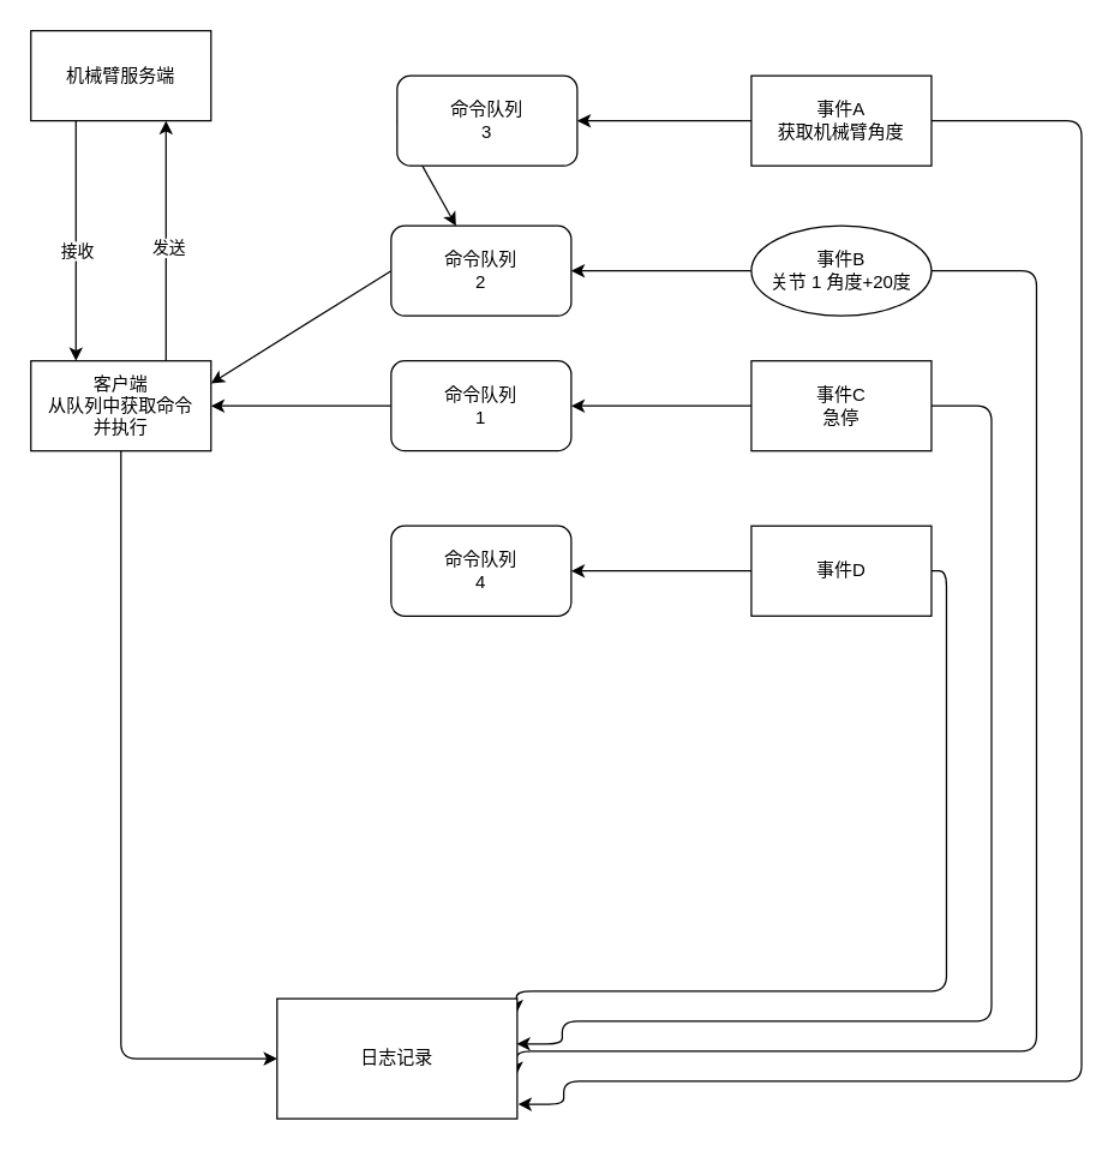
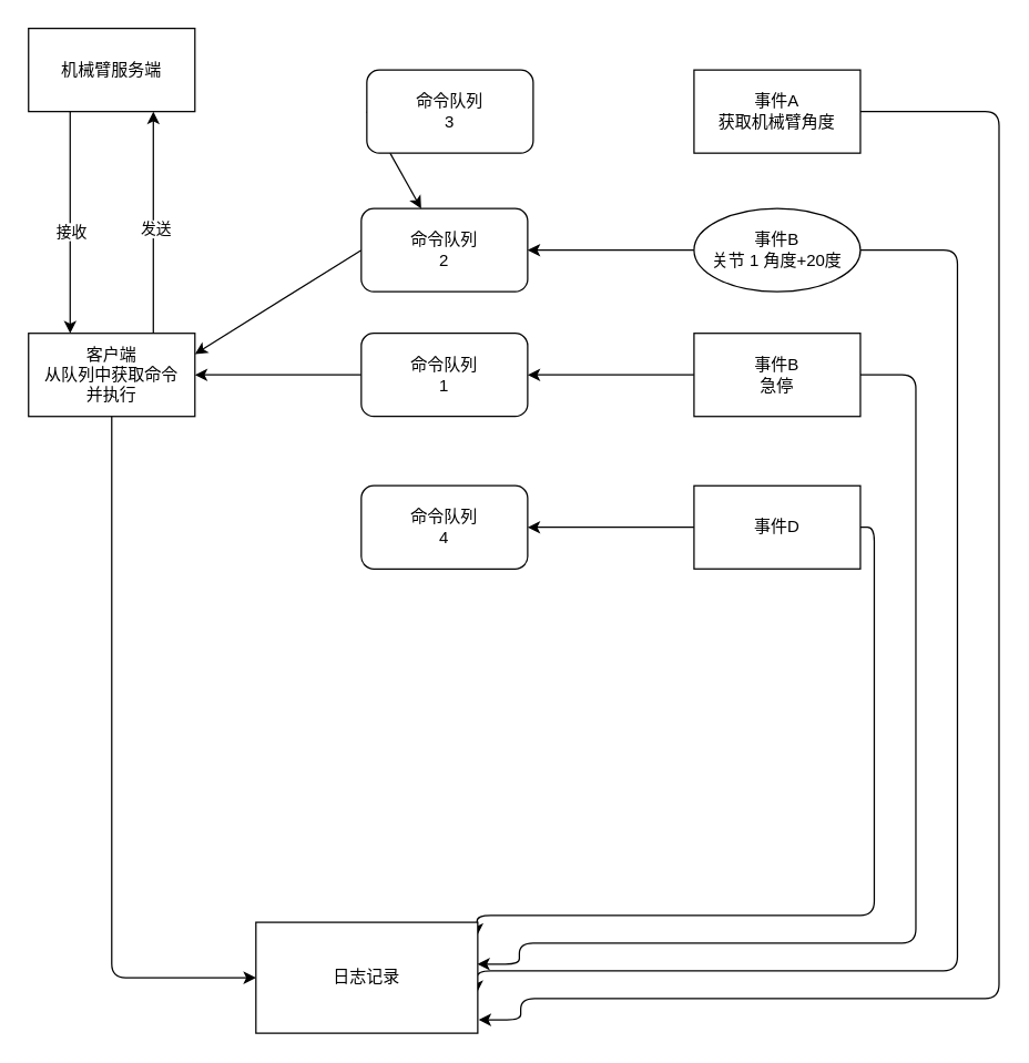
- <mxCell id="10" style="edgeStyle=none;html=1;exitX=0;exitY=0.5;exitDx=0;exitDy=0;entryX=1;entryY=0.5;entryDx=0;entryDy=0;" parent="1" source="11" target="27" edge="1"><mxGeometry relative="1" as="geometry" /></mxCell>
- <mxCell id="19" value="事件C&lt;br&gt;急停" style="rounded=0;whiteSpace=wrap;html=1;" parent="1" vertex="1"><mxGeometry x="500" y="240" width="120" height="60" as="geometry" /></mxCell>
+ <mxCell id="19" value="事件B&lt;br&gt;急停" style="rounded=0;whiteSpace=wrap;html=1;" parent="1" vertex="1"><mxGeometry x="500" y="240" width="120" height="60" as="geometry" /></mxCell>
